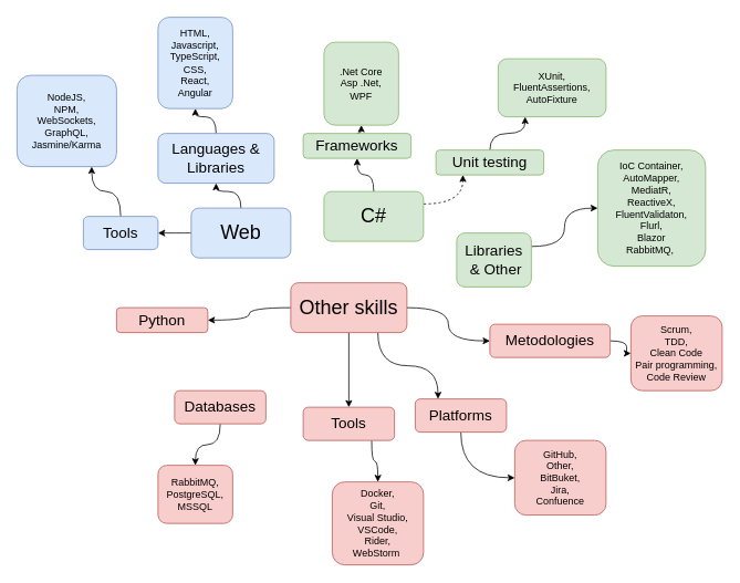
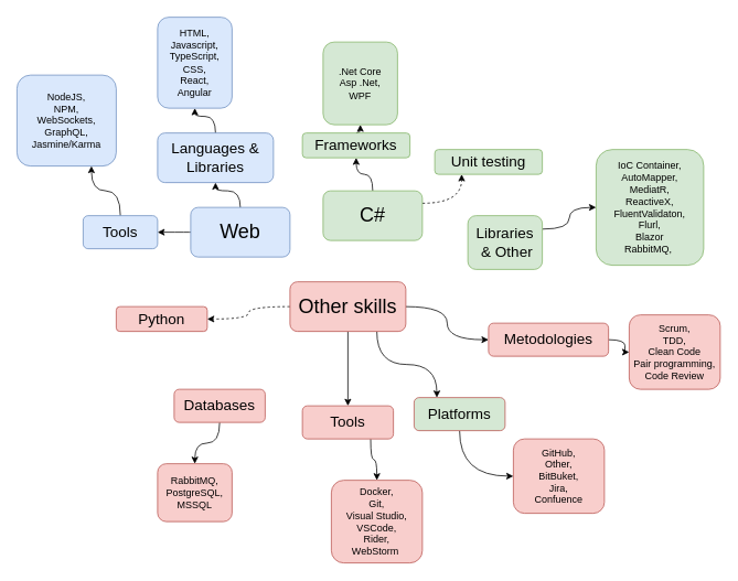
- <mxCell id="20" value="XUnit,&lt;br&gt;FluentAssertions,&lt;br&gt;AutoFixture" style="rounded=1;whiteSpace=wrap;html=1;fillColor=#d5e8d4;strokeColor=#82b366;fontSize=12;" vertex="1" parent="1"><mxGeometry x="600" y="70" width="130" height="70" as="geometry" /></mxCell>
- <mxCell id="15" style="edgeStyle=orthogonalEdgeStyle;rounded=0;orthogonalLoop=1;jettySize=auto;html=1;exitX=0.5;exitY=0;exitDx=0;exitDy=0;entryX=0.25;entryY=1;entryDx=0;entryDy=0;curved=1;" edge="1" parent="1" source="16" target="20"><mxGeometry relative="1" as="geometry" /></mxCell>
- <mxCell id="18" value="Libraries&lt;br&gt;&amp;nbsp;&amp;amp; Other" style="rounded=1;whiteSpace=wrap;html=1;fillColor=#d5e8d4;strokeColor=#82b366;fontSize=18;" vertex="1" parent="1"><mxGeometry x="550" y="280" width="90" height="65" as="geometry" /></mxCell>
+ <mxCell id="18" value="Libraries&lt;br&gt;&amp;nbsp;&amp;amp; Other" style="rounded=1;whiteSpace=wrap;html=1;fillColor=#d5e8d4;strokeColor=#82b366;fontSize=18;" vertex="1" parent="1"><mxGeometry x="565" y="260" width="90" height="65" as="geometry" /></mxCell>
- <mxCell id="5" style="edgeStyle=orthogonalEdgeStyle;rounded=0;orthogonalLoop=1;jettySize=auto;html=1;exitX=0;exitY=0.5;exitDx=0;exitDy=0;entryX=1;entryY=0.5;entryDx=0;entryDy=0;curved=1;" edge="1" parent="1" source="6" target="33"><mxGeometry relative="1" as="geometry" /></mxCell>
+ <mxCell id="5" style="edgeStyle=orthogonalEdgeStyle;rounded=0;orthogonalLoop=1;jettySize=auto;html=1;exitX=0;exitY=0.5;exitDx=0;exitDy=0;entryX=1;entryY=0.5;entryDx=0;entryDy=0;curved=1;dashed=1;" edge="1" parent="1" source="6" target="33"><mxGeometry relative="1" as="geometry" /></mxCell>
- <mxCell id="26" value="Platforms" style="rounded=1;whiteSpace=wrap;html=1;fillColor=#f8cecc;strokeColor=#b85450;fontSize=18;" vertex="1" parent="1"><mxGeometry x="500" y="480" width="110" height="40" as="geometry" /></mxCell>
+ <mxCell id="26" value="Platforms" style="rounded=1;whiteSpace=wrap;html=1;fillColor=#d5e8d4;strokeColor=#b85450;fontSize=18;" vertex="1" parent="1"><mxGeometry x="500" y="480" width="110" height="40" as="geometry" /></mxCell>
